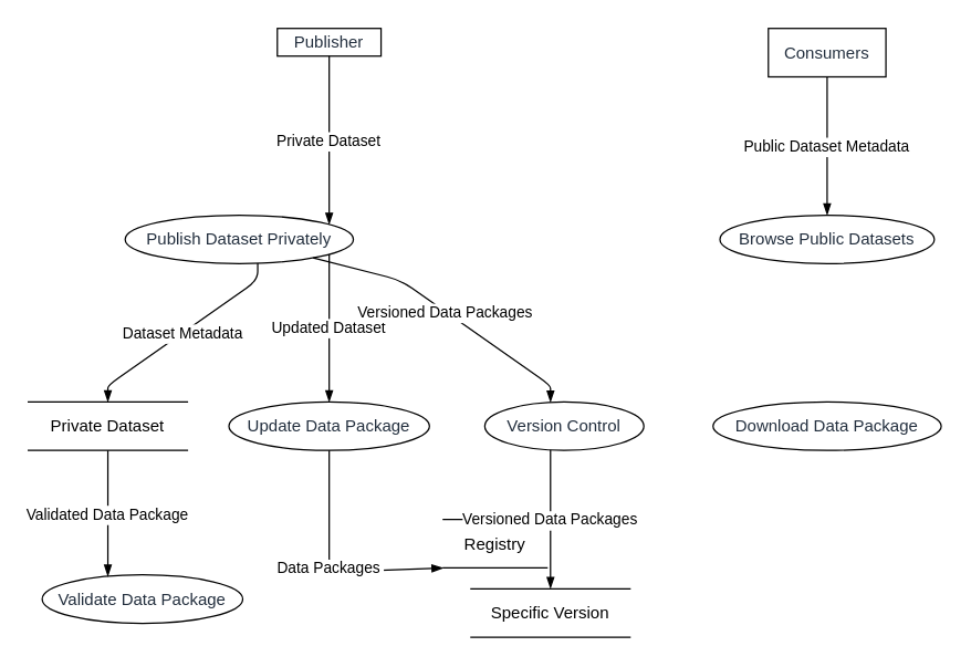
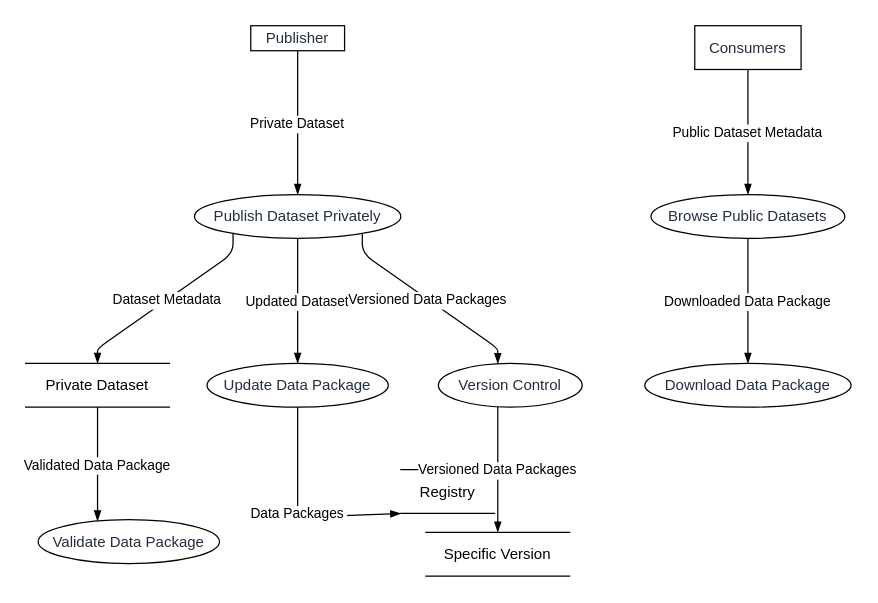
- <mxCell id="3" value="Publish Dataset Privately" style="shape=ellipse;perimeter=ellipsePerimeter;whiteSpace=wrap;html=1;fillColor=#ffffff;strokeColor=#000000;align=center;verticalAlign=middle;fontColor=#232F3E;" vertex="1" parent="1"><mxGeometry x="90" y="155" width="165" height="35" as="geometry" /></mxCell>
+ <mxCell id="3" value="Publish Dataset Privately" style="shape=ellipse;perimeter=ellipsePerimeter;whiteSpace=wrap;html=1;fillColor=#ffffff;strokeColor=#000000;align=center;verticalAlign=middle;fontColor=#232F3E;" vertex="1" parent="1"><mxGeometry x="155" y="155" width="165" height="35" as="geometry" /></mxCell>
+ <mxCell id="17" value="Downloaded Data Package" style="endArrow=blockThin;endFill=1;fontSize=11;orthogonal=1;noEdgeStyle=1;" edge="1" parent="1" source="7" target="8"><mxGeometry relative="1" as="geometry"><Array as="points"><mxPoint x="597.5" y="202" /><mxPoint x="597.5" y="278" /></Array></mxGeometry></mxCell>
